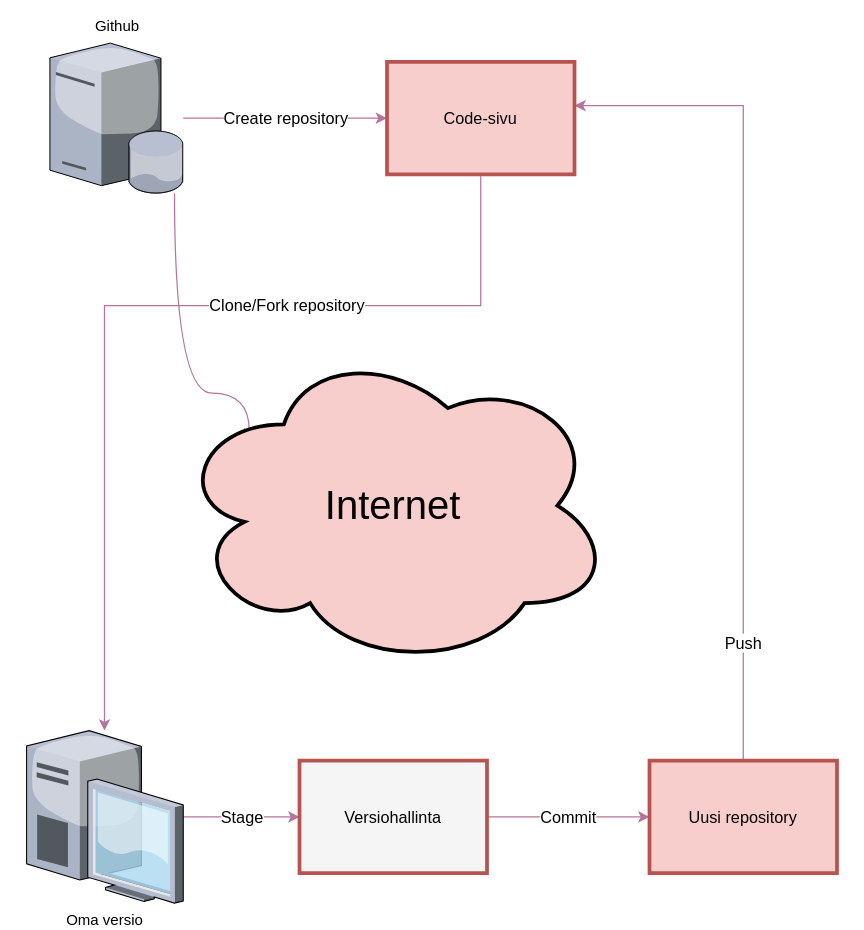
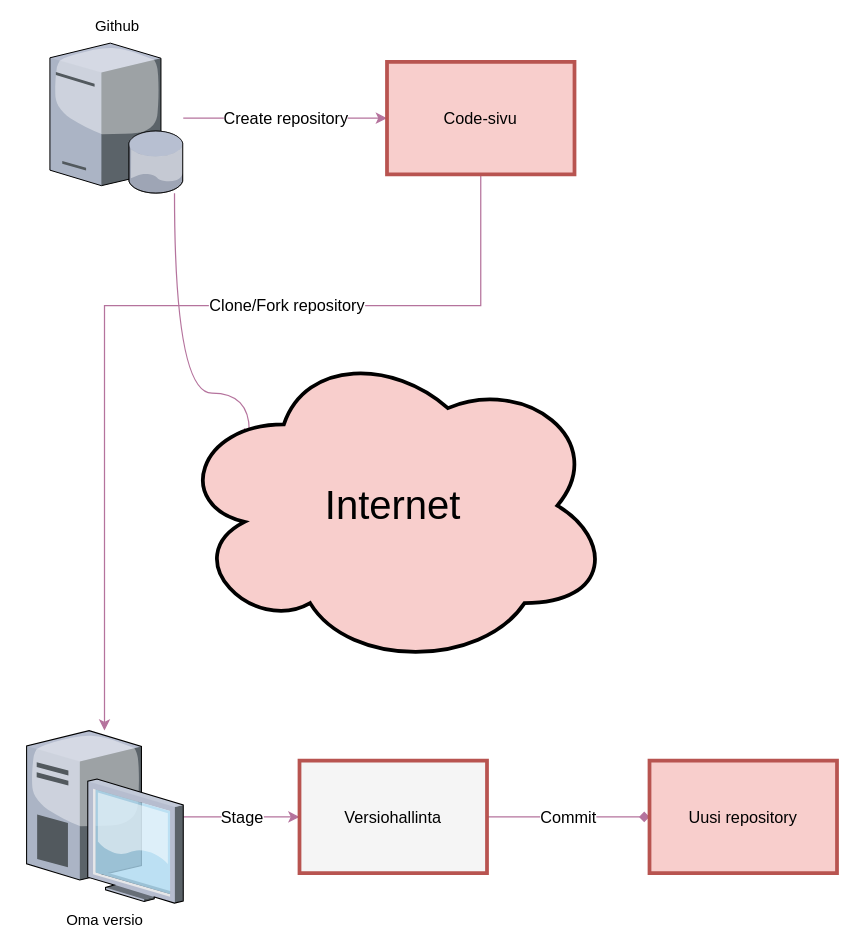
- <mxCell id="9" value="Push" style="edgeStyle=orthogonalEdgeStyle;rounded=0;orthogonalLoop=1;jettySize=auto;html=1;entryX=1;entryY=0.389;entryDx=0;entryDy=0;entryPerimeter=0;fontFamily=Helvetica;fontSize=13;strokeColor=#B5739D;" edge="1" parent="1" source="10" target="12"><mxGeometry x="-0.715" relative="1" as="geometry"><Array as="points"><mxPoint x="594" y="70" /></Array><mxPoint as="offset" /></mxGeometry></mxCell>
- <mxCell id="7" value="Commit" style="edgeStyle=orthogonalEdgeStyle;rounded=0;orthogonalLoop=1;jettySize=auto;html=1;entryX=0;entryY=0.5;entryDx=0;entryDy=0;fontFamily=Helvetica;fontSize=13;strokeColor=#B5739D;" edge="1" parent="1" source="8" target="10"><mxGeometry relative="1" as="geometry" /></mxCell>
+ <mxCell id="7" value="Commit" style="edgeStyle=orthogonalEdgeStyle;rounded=0;orthogonalLoop=1;jettySize=auto;html=1;entryX=0;entryY=0.5;entryDx=0;entryDy=0;fontFamily=Helvetica;fontSize=13;strokeColor=#B5739D;endArrow=diamond;" edge="1" parent="1" source="8" target="10"><mxGeometry relative="1" as="geometry" /></mxCell>
